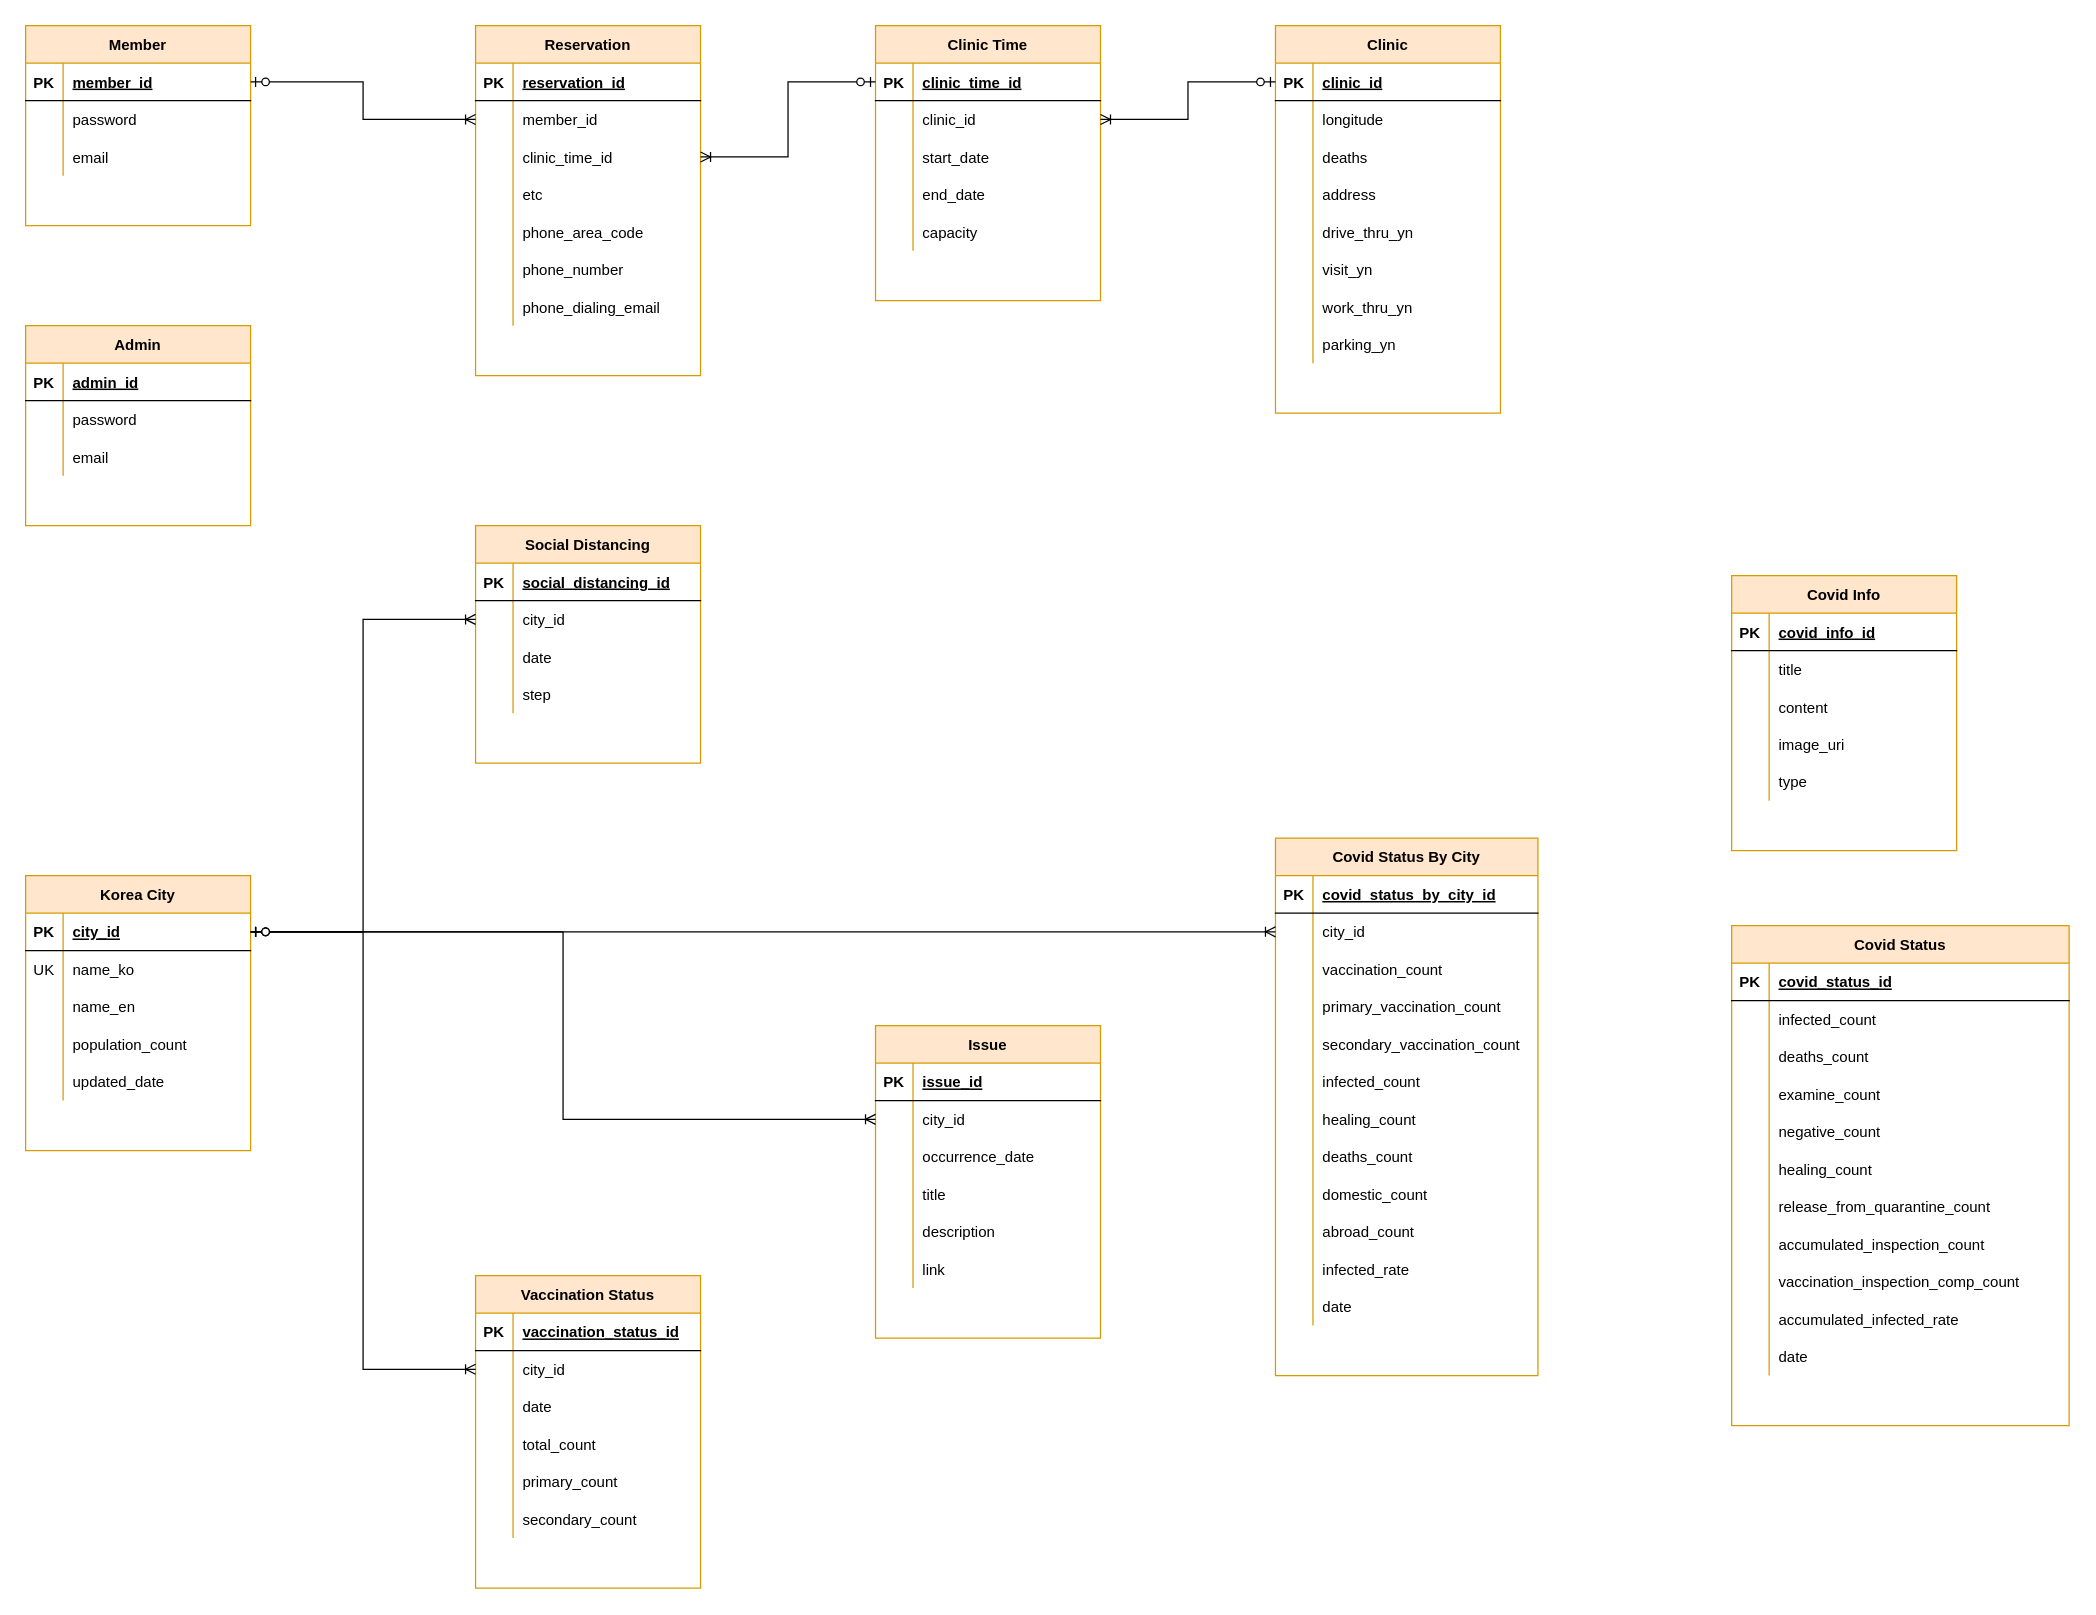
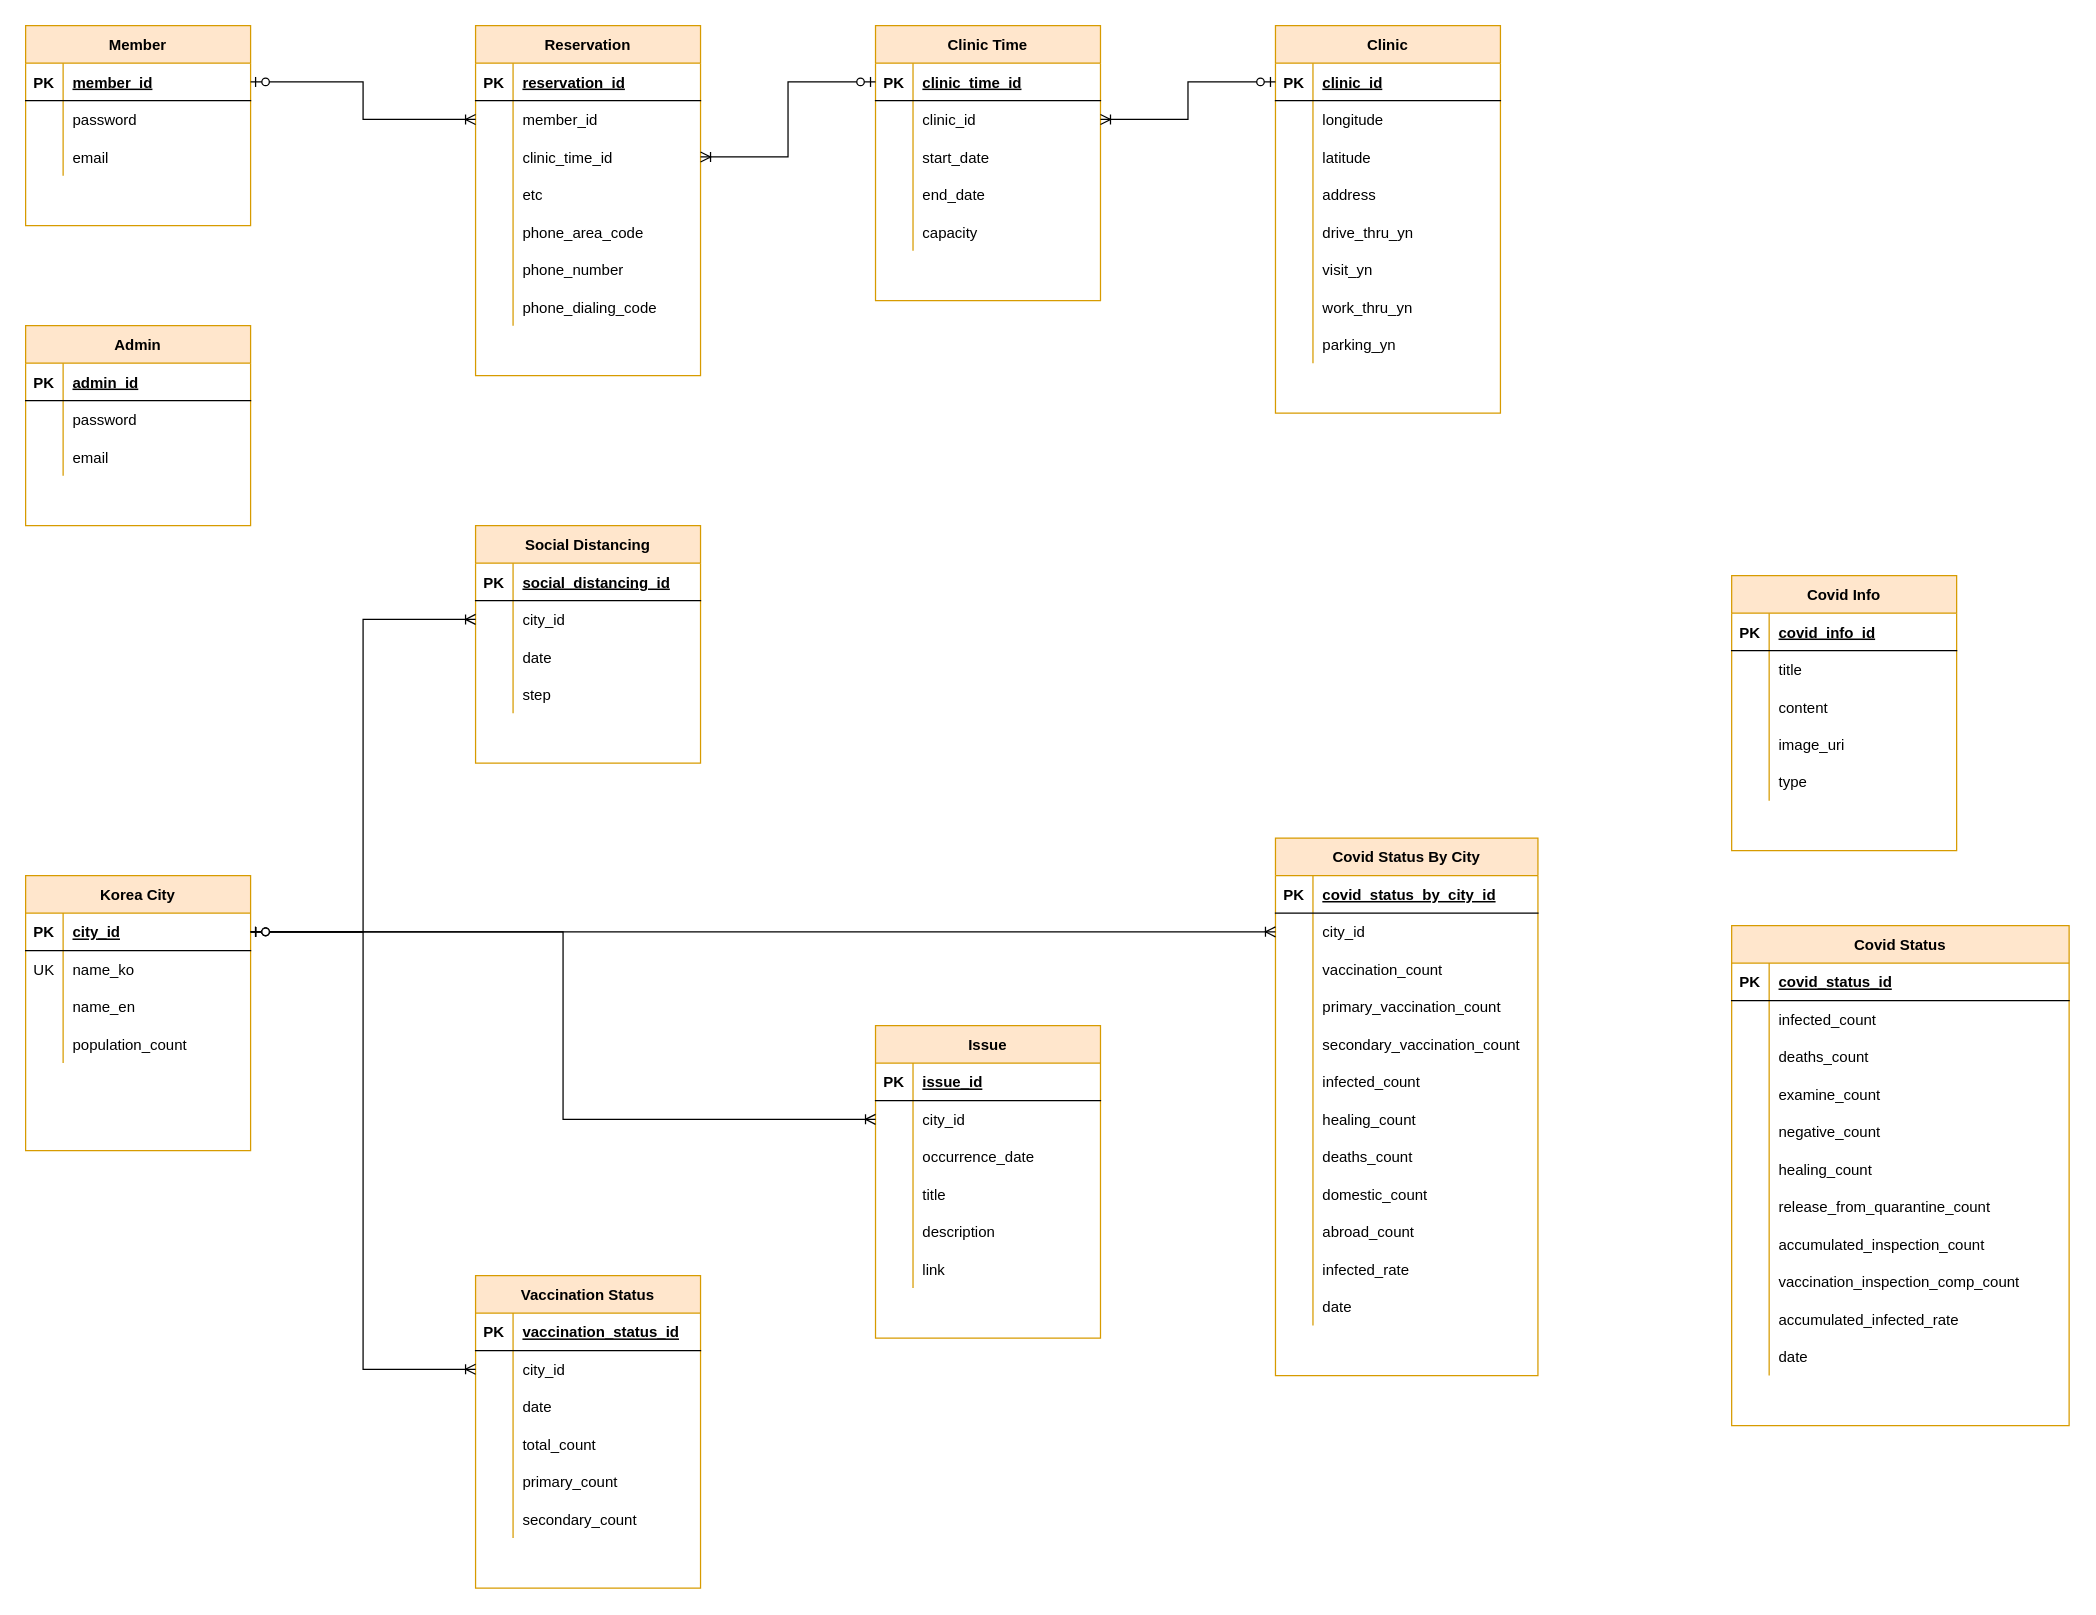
- <mxCell id="37" value="deaths" style="shape=partialRectangle;connectable=0;fillColor=none;top=0;left=0;bottom=0;right=0;align=left;spacingLeft=6;overflow=hidden;" vertex="1" parent="35"><mxGeometry x="30" width="150" height="30" as="geometry" /></mxCell>
+ <mxCell id="37" value="latitude" style="shape=partialRectangle;connectable=0;fillColor=none;top=0;left=0;bottom=0;right=0;align=left;spacingLeft=6;overflow=hidden;" vertex="1" parent="35"><mxGeometry x="30" width="150" height="30" as="geometry" /></mxCell>
- <mxCell id="206" value="phone_dialing_email" style="shape=partialRectangle;connectable=0;fillColor=none;top=0;left=0;bottom=0;right=0;align=left;spacingLeft=6;overflow=hidden;" vertex="1" parent="204"><mxGeometry x="30" width="150" height="30" as="geometry" /></mxCell>
+ <mxCell id="206" value="phone_dialing_code" style="shape=partialRectangle;connectable=0;fillColor=none;top=0;left=0;bottom=0;right=0;align=left;spacingLeft=6;overflow=hidden;" vertex="1" parent="204"><mxGeometry x="30" width="150" height="30" as="geometry" /></mxCell>
- <mxCell id="174" value="updated_date" style="shape=partialRectangle;connectable=0;fillColor=none;top=0;left=0;bottom=0;right=0;align=left;spacingLeft=6;overflow=hidden;" vertex="1" parent="172"><mxGeometry x="30" width="150" height="30" as="geometry" /></mxCell>
